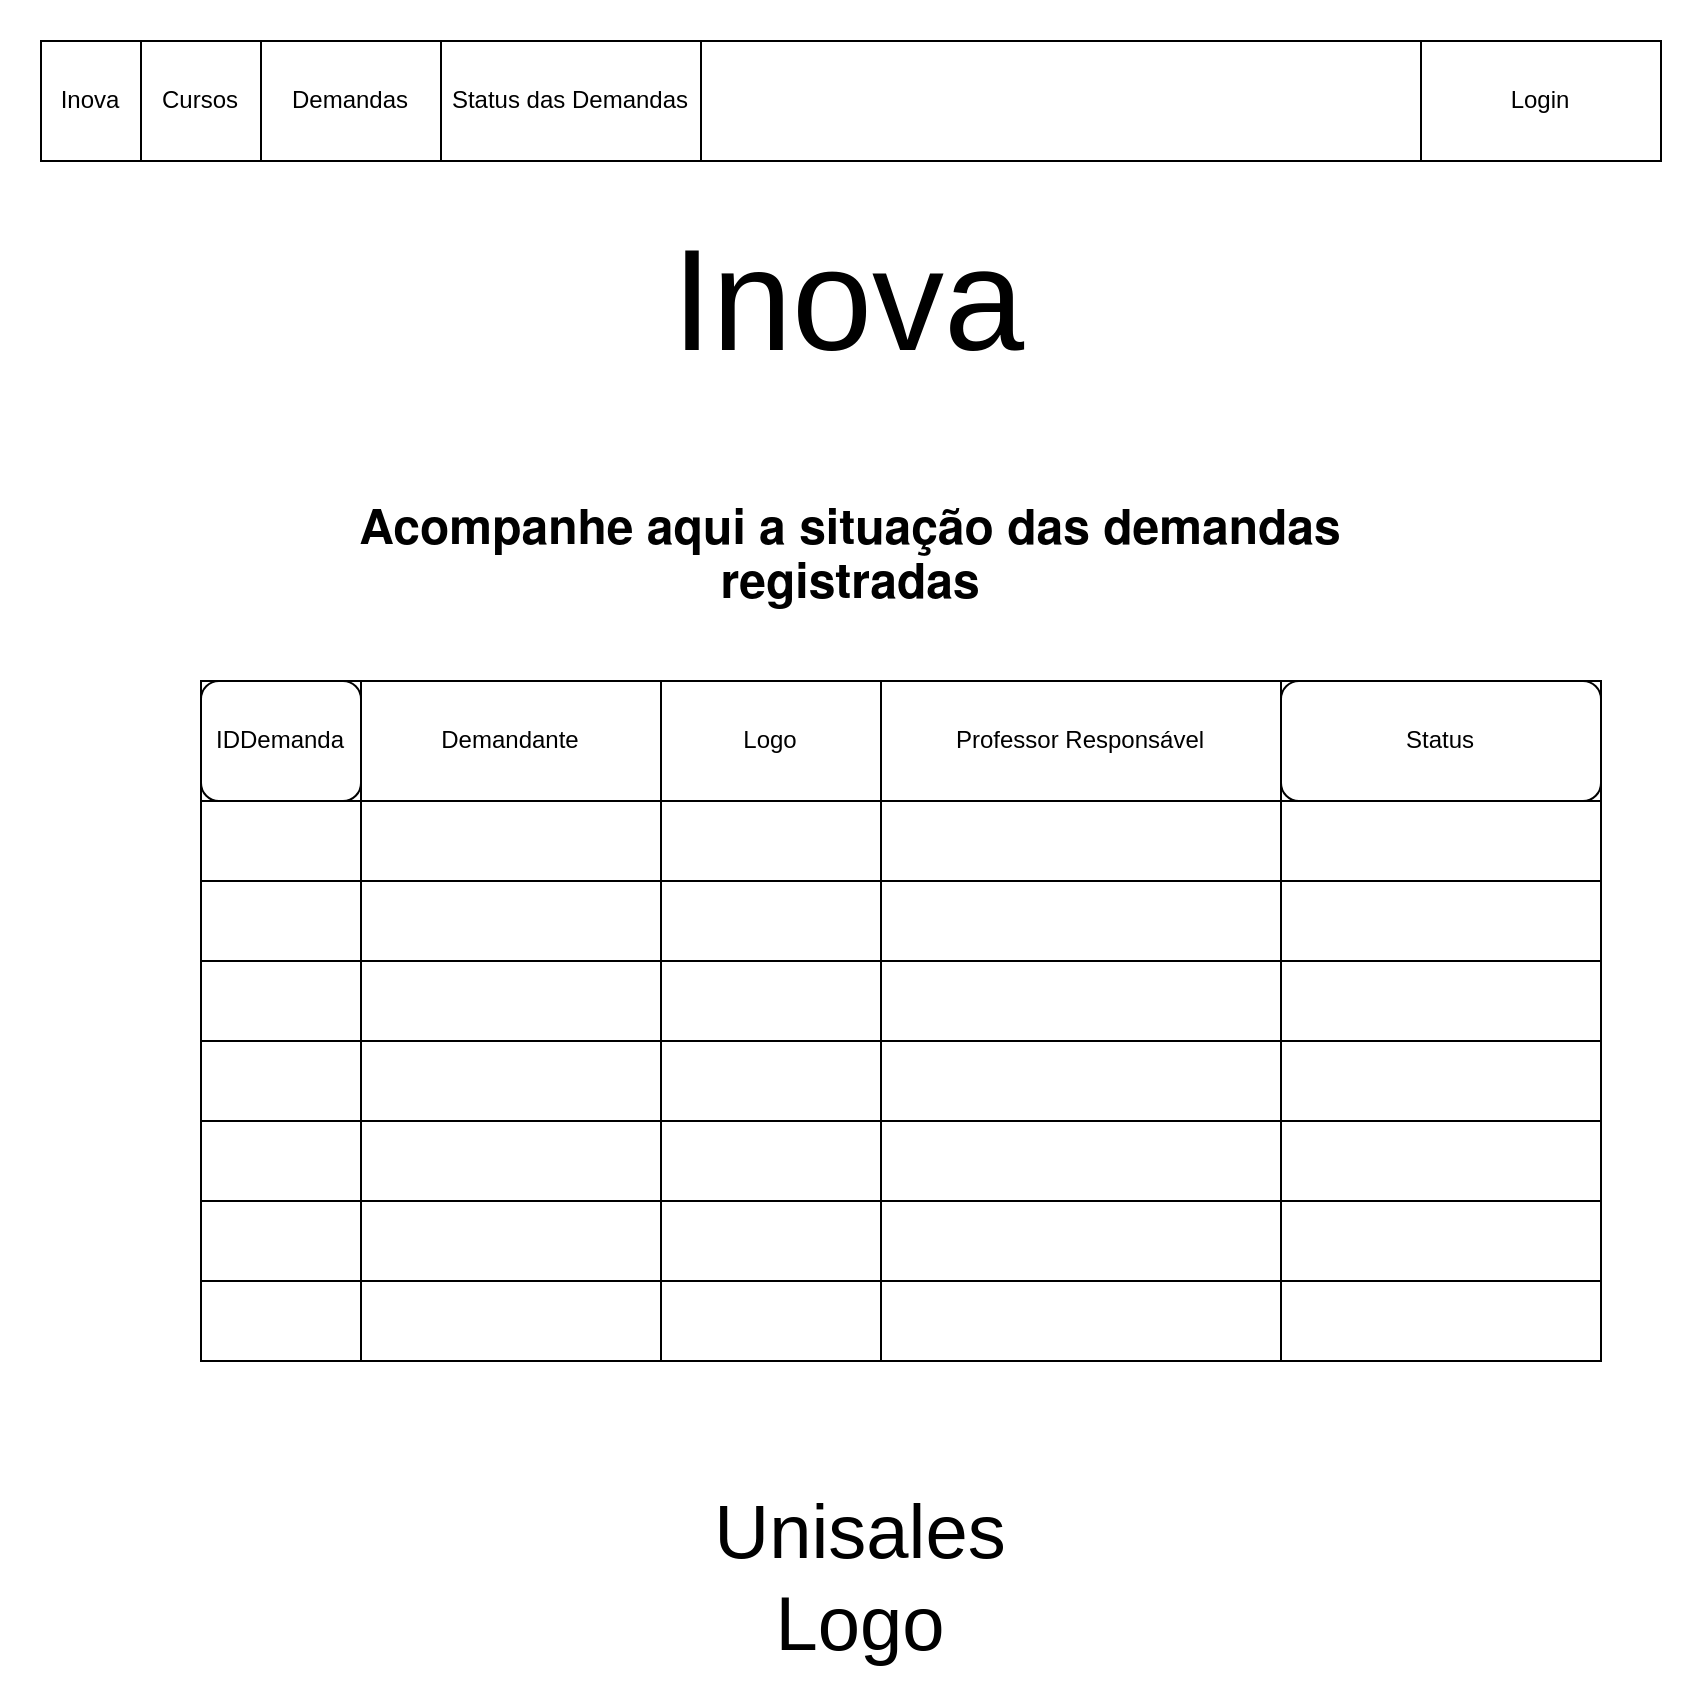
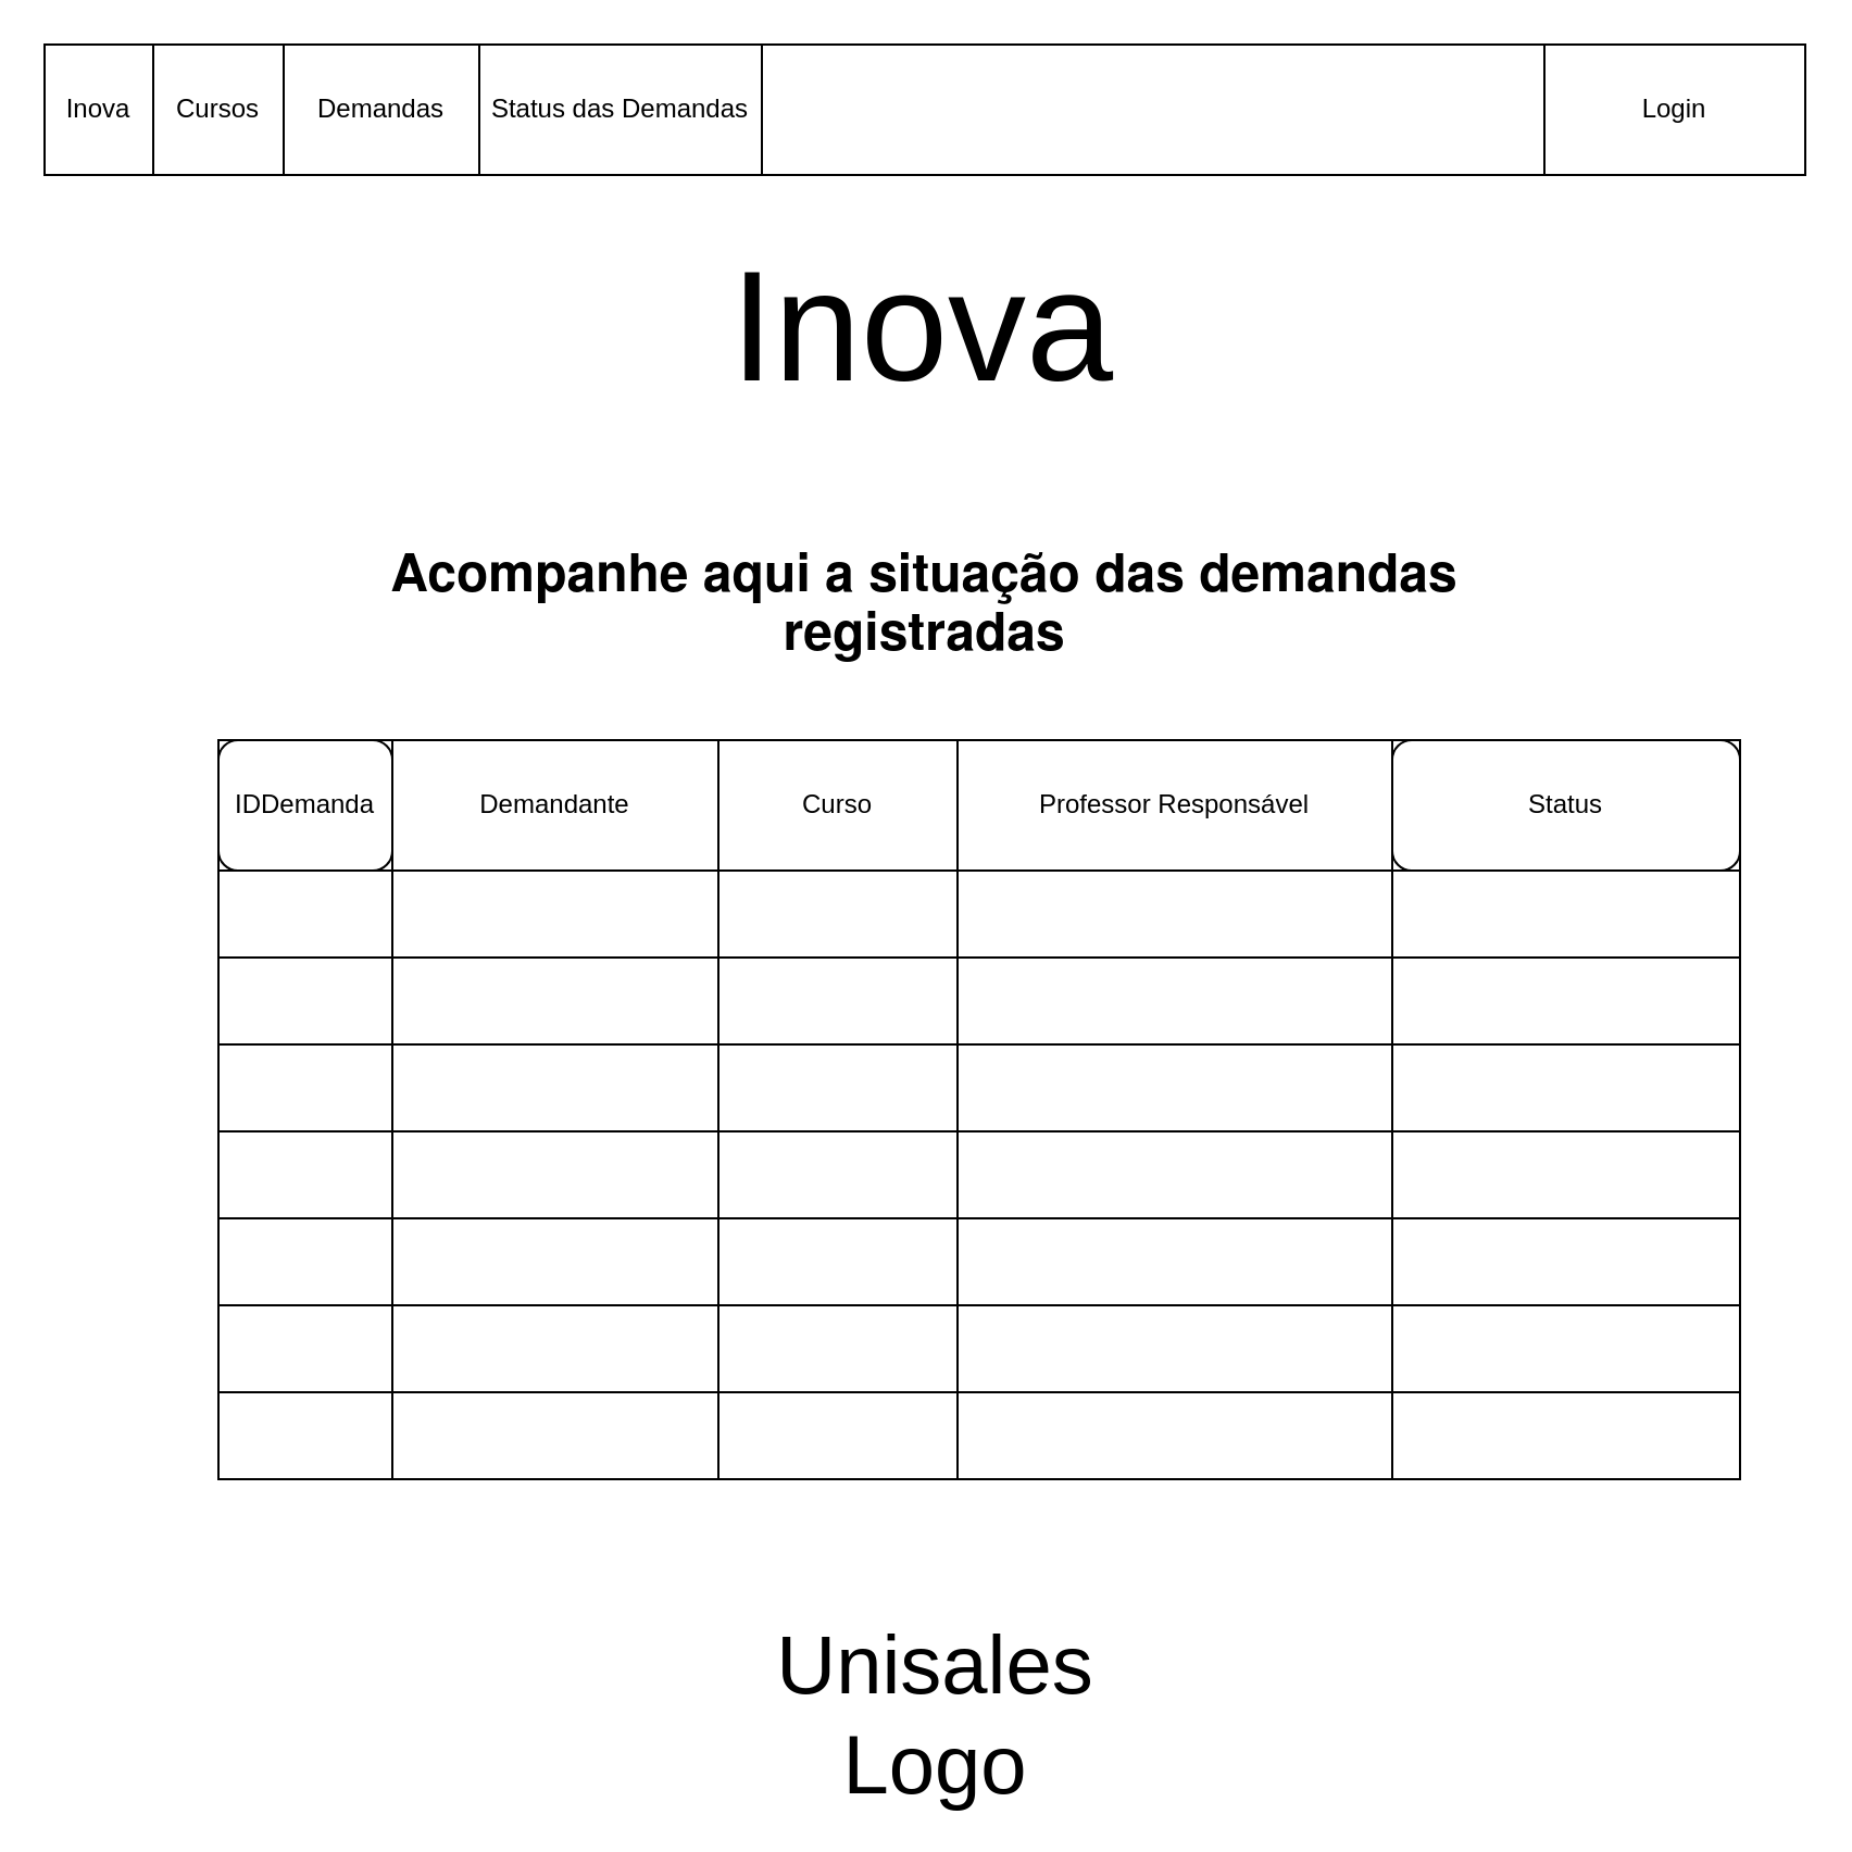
- <mxCell id="14" value="Logo" style="rounded=0;whiteSpace=wrap;html=1;labelBackgroundColor=none;fontColor=#000000;" vertex="1" parent="1"><mxGeometry x="330" y="340" width="110" height="60" as="geometry" /></mxCell>
+ <mxCell id="14" value="Curso" style="rounded=0;whiteSpace=wrap;html=1;labelBackgroundColor=none;fontColor=#000000;" vertex="1" parent="1"><mxGeometry x="330" y="340" width="110" height="60" as="geometry" /></mxCell>
